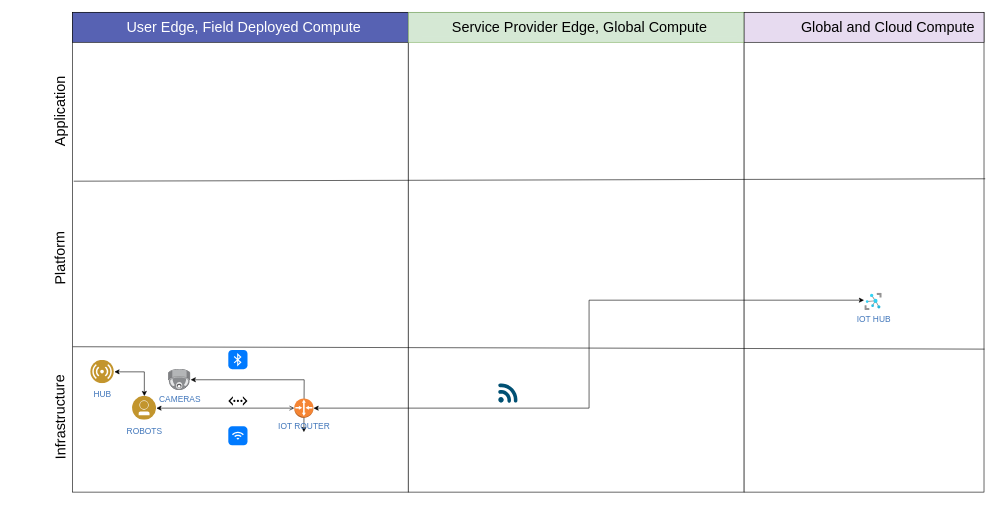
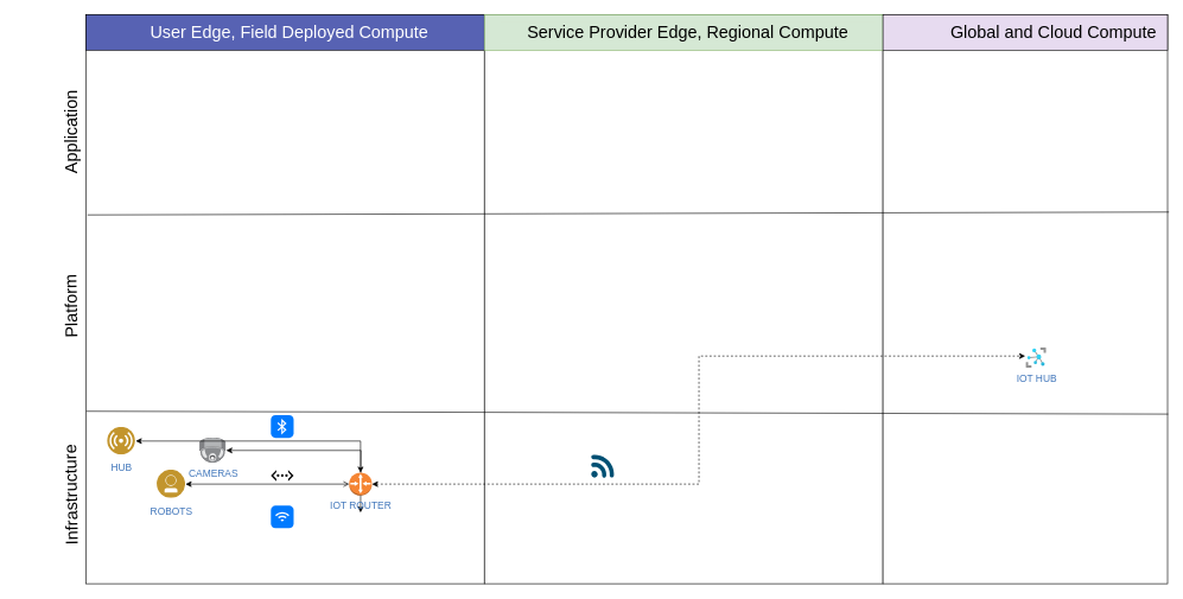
- <mxCell id="10" value="&lt;font style=&quot;font-size: 24px;&quot;&gt;Service Provider Edge, Global Compute&lt;/font&gt;" style="text;strokeColor=none;align=center;fillColor=#d5e8d4;html=1;verticalAlign=middle;whiteSpace=wrap;rounded=0;" parent="8" vertex="1"><mxGeometry x="21.538" y="10" width="527.692" height="30" as="geometry" /></mxCell>
+ <mxCell id="10" value="&lt;font style=&quot;font-size: 24px;&quot;&gt;Service Provider Edge, Regional Compute&lt;/font&gt;" style="text;strokeColor=none;align=center;fillColor=#d5e8d4;html=1;verticalAlign=middle;whiteSpace=wrap;rounded=0;" parent="8" vertex="1"><mxGeometry x="21.538" y="10" width="527.692" height="30" as="geometry" /></mxCell>
- <mxCell id="27" style="edgeStyle=orthogonalEdgeStyle;rounded=0;orthogonalLoop=1;jettySize=auto;html=1;entryX=-0.034;entryY=0.414;entryDx=0;entryDy=0;entryPerimeter=0;startArrow=classic;startFill=1;" parent="1" source="28" target="25" edge="1"><mxGeometry relative="1" as="geometry" /></mxCell>
+ <mxCell id="27" style="edgeStyle=orthogonalEdgeStyle;rounded=0;orthogonalLoop=1;jettySize=auto;html=1;entryX=-0.034;entryY=0.414;entryDx=0;entryDy=0;entryPerimeter=0;startArrow=classic;startFill=1;dashed=1;" parent="1" source="28" target="25" edge="1"><mxGeometry relative="1" as="geometry" /></mxCell>
- <mxCell id="21" style="edgeStyle=orthogonalEdgeStyle;rounded=0;orthogonalLoop=1;jettySize=auto;html=1;startArrow=classic;startFill=1;" parent="1" source="22" target="24" edge="1"><mxGeometry relative="1" as="geometry" /></mxCell>
+ <mxCell id="21" style="edgeStyle=orthogonalEdgeStyle;rounded=0;orthogonalLoop=1;jettySize=auto;html=1;startArrow=classic;startFill=1;" parent="1" source="22" target="28" edge="1"><mxGeometry relative="1" as="geometry" /></mxCell>
